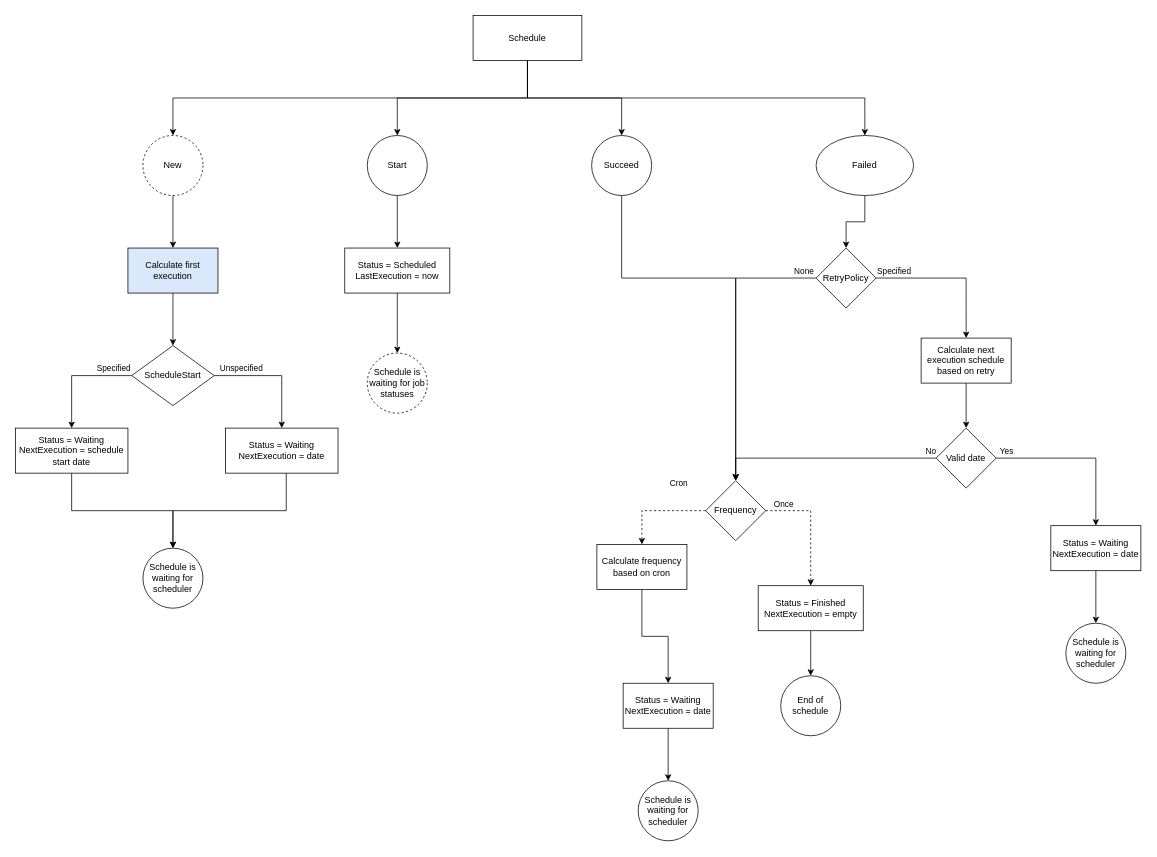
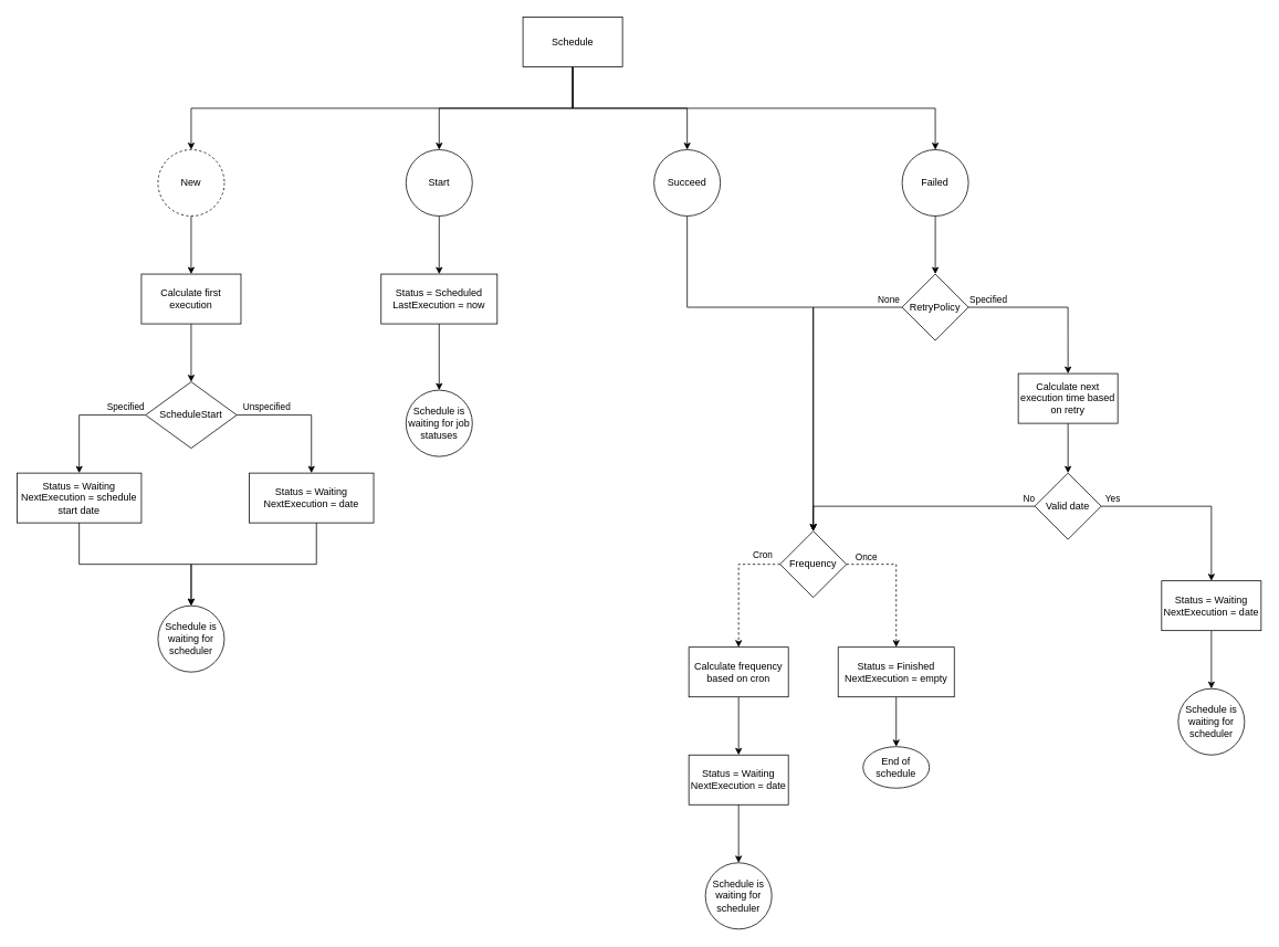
- <mxCell id="6" value="Schedule" style="rounded=0;whiteSpace=wrap;html=1;" parent="1" vertex="1"><mxGeometry x="630" y="20" width="145" height="60" as="geometry" /></mxCell>
+ <mxCell id="6" value="Schedule" style="rounded=0;whiteSpace=wrap;html=1;" parent="1" vertex="1"><mxGeometry x="630" y="20" width="120" height="60" as="geometry" /></mxCell>
- <mxCell id="14" value="Failed" style="ellipse;whiteSpace=wrap;html=1;aspect=fixed;" parent="1" vertex="1"><mxGeometry x="1087.14" y="180" width="130" height="80" as="geometry" /></mxCell>
+ <mxCell id="14" value="Failed" style="ellipse;whiteSpace=wrap;html=1;aspect=fixed;" parent="1" vertex="1"><mxGeometry x="1087.14" y="180" width="80" height="80" as="geometry" /></mxCell>
- <mxCell id="53" value="Calculate first execution" style="whiteSpace=wrap;html=1;fillColor=#dae8fc;" parent="1" vertex="1"><mxGeometry x="170" y="330" width="120" height="60" as="geometry" /></mxCell>
+ <mxCell id="53" value="Calculate first execution" style="whiteSpace=wrap;html=1;" parent="1" vertex="1"><mxGeometry x="170" y="330" width="120" height="60" as="geometry" /></mxCell>
- <mxCell id="34" value="Calculate next execution schedule based on retry" style="whiteSpace=wrap;html=1;" parent="1" vertex="1"><mxGeometry x="1227.14" y="450" width="120" height="60" as="geometry" /></mxCell>
+ <mxCell id="34" value="Calculate next execution time based on retry" style="whiteSpace=wrap;html=1;" parent="1" vertex="1"><mxGeometry x="1227.14" y="450" width="120" height="60" as="geometry" /></mxCell>
- <mxCell id="39" value="Schedule is waiting for job statuses" style="ellipse;whiteSpace=wrap;html=1;aspect=fixed;dashed=1;" parent="1" vertex="1"><mxGeometry x="489" y="470" width="80" height="80" as="geometry" /></mxCell>
+ <mxCell id="39" value="Schedule is waiting for job statuses" style="ellipse;whiteSpace=wrap;html=1;aspect=fixed;" parent="1" vertex="1"><mxGeometry x="489" y="470" width="80" height="80" as="geometry" /></mxCell>
- <mxCell id="36" value="Calculate frequency based on cron" style="whiteSpace=wrap;html=1;" parent="1" vertex="1"><mxGeometry x="795" y="725" width="120" height="60" as="geometry" /></mxCell>
+ <mxCell id="36" value="Calculate frequency based on cron" style="whiteSpace=wrap;html=1;" parent="1" vertex="1"><mxGeometry x="830" y="780" width="120" height="60" as="geometry" /></mxCell>
- <mxCell id="37" value="End of schedule" style="ellipse;whiteSpace=wrap;html=1;aspect=fixed;" parent="1" vertex="1"><mxGeometry x="1040" y="900" width="80" height="80" as="geometry" /></mxCell>
+ <mxCell id="37" value="End of schedule" style="ellipse;whiteSpace=wrap;html=1;aspect=fixed;" parent="1" vertex="1"><mxGeometry x="1040" y="900" width="80" height="50" as="geometry" /></mxCell>
